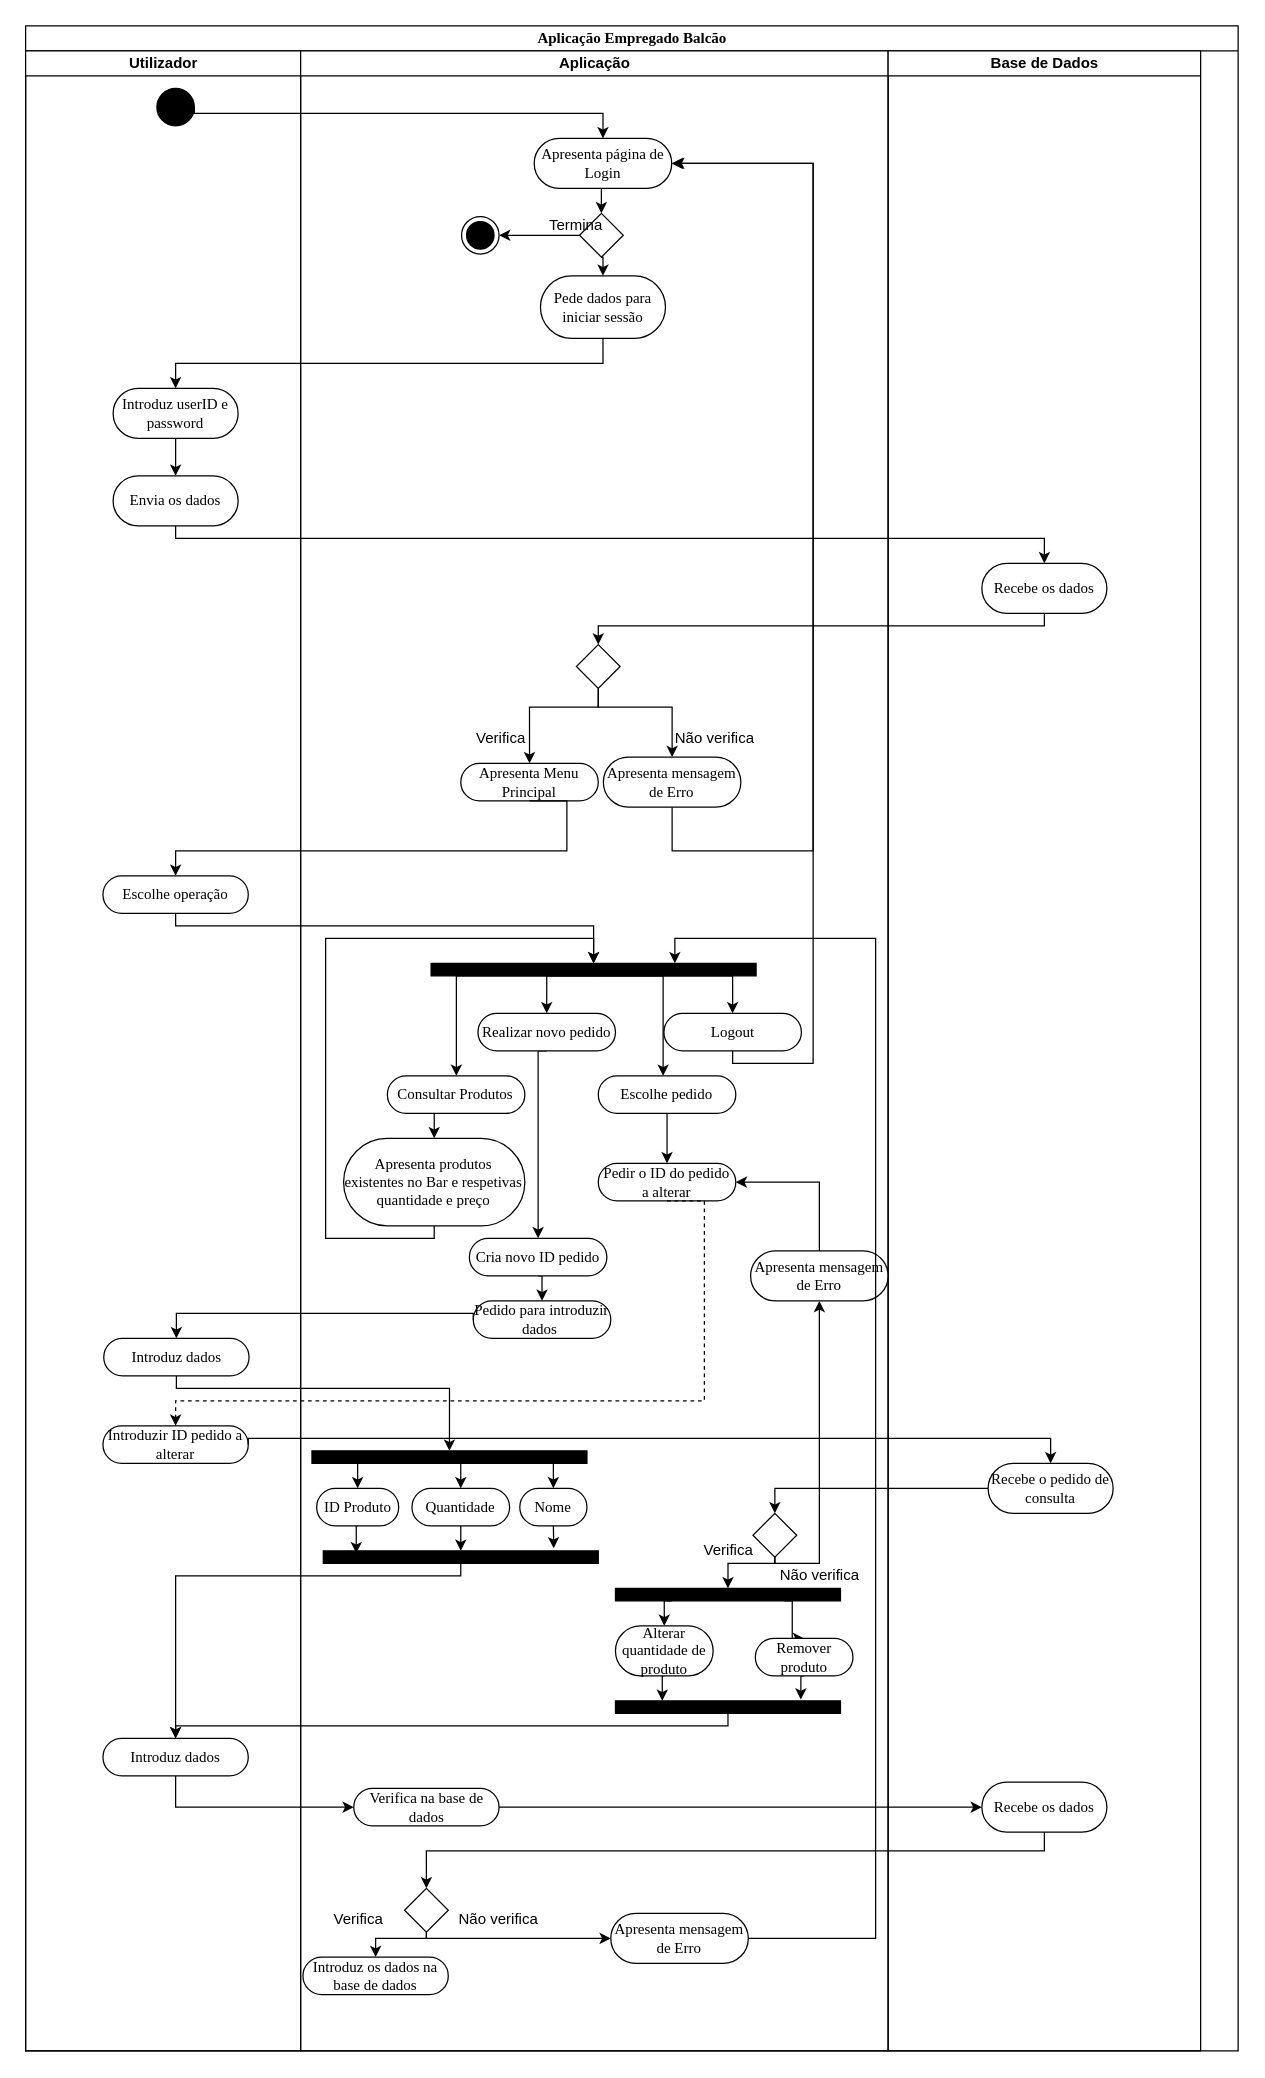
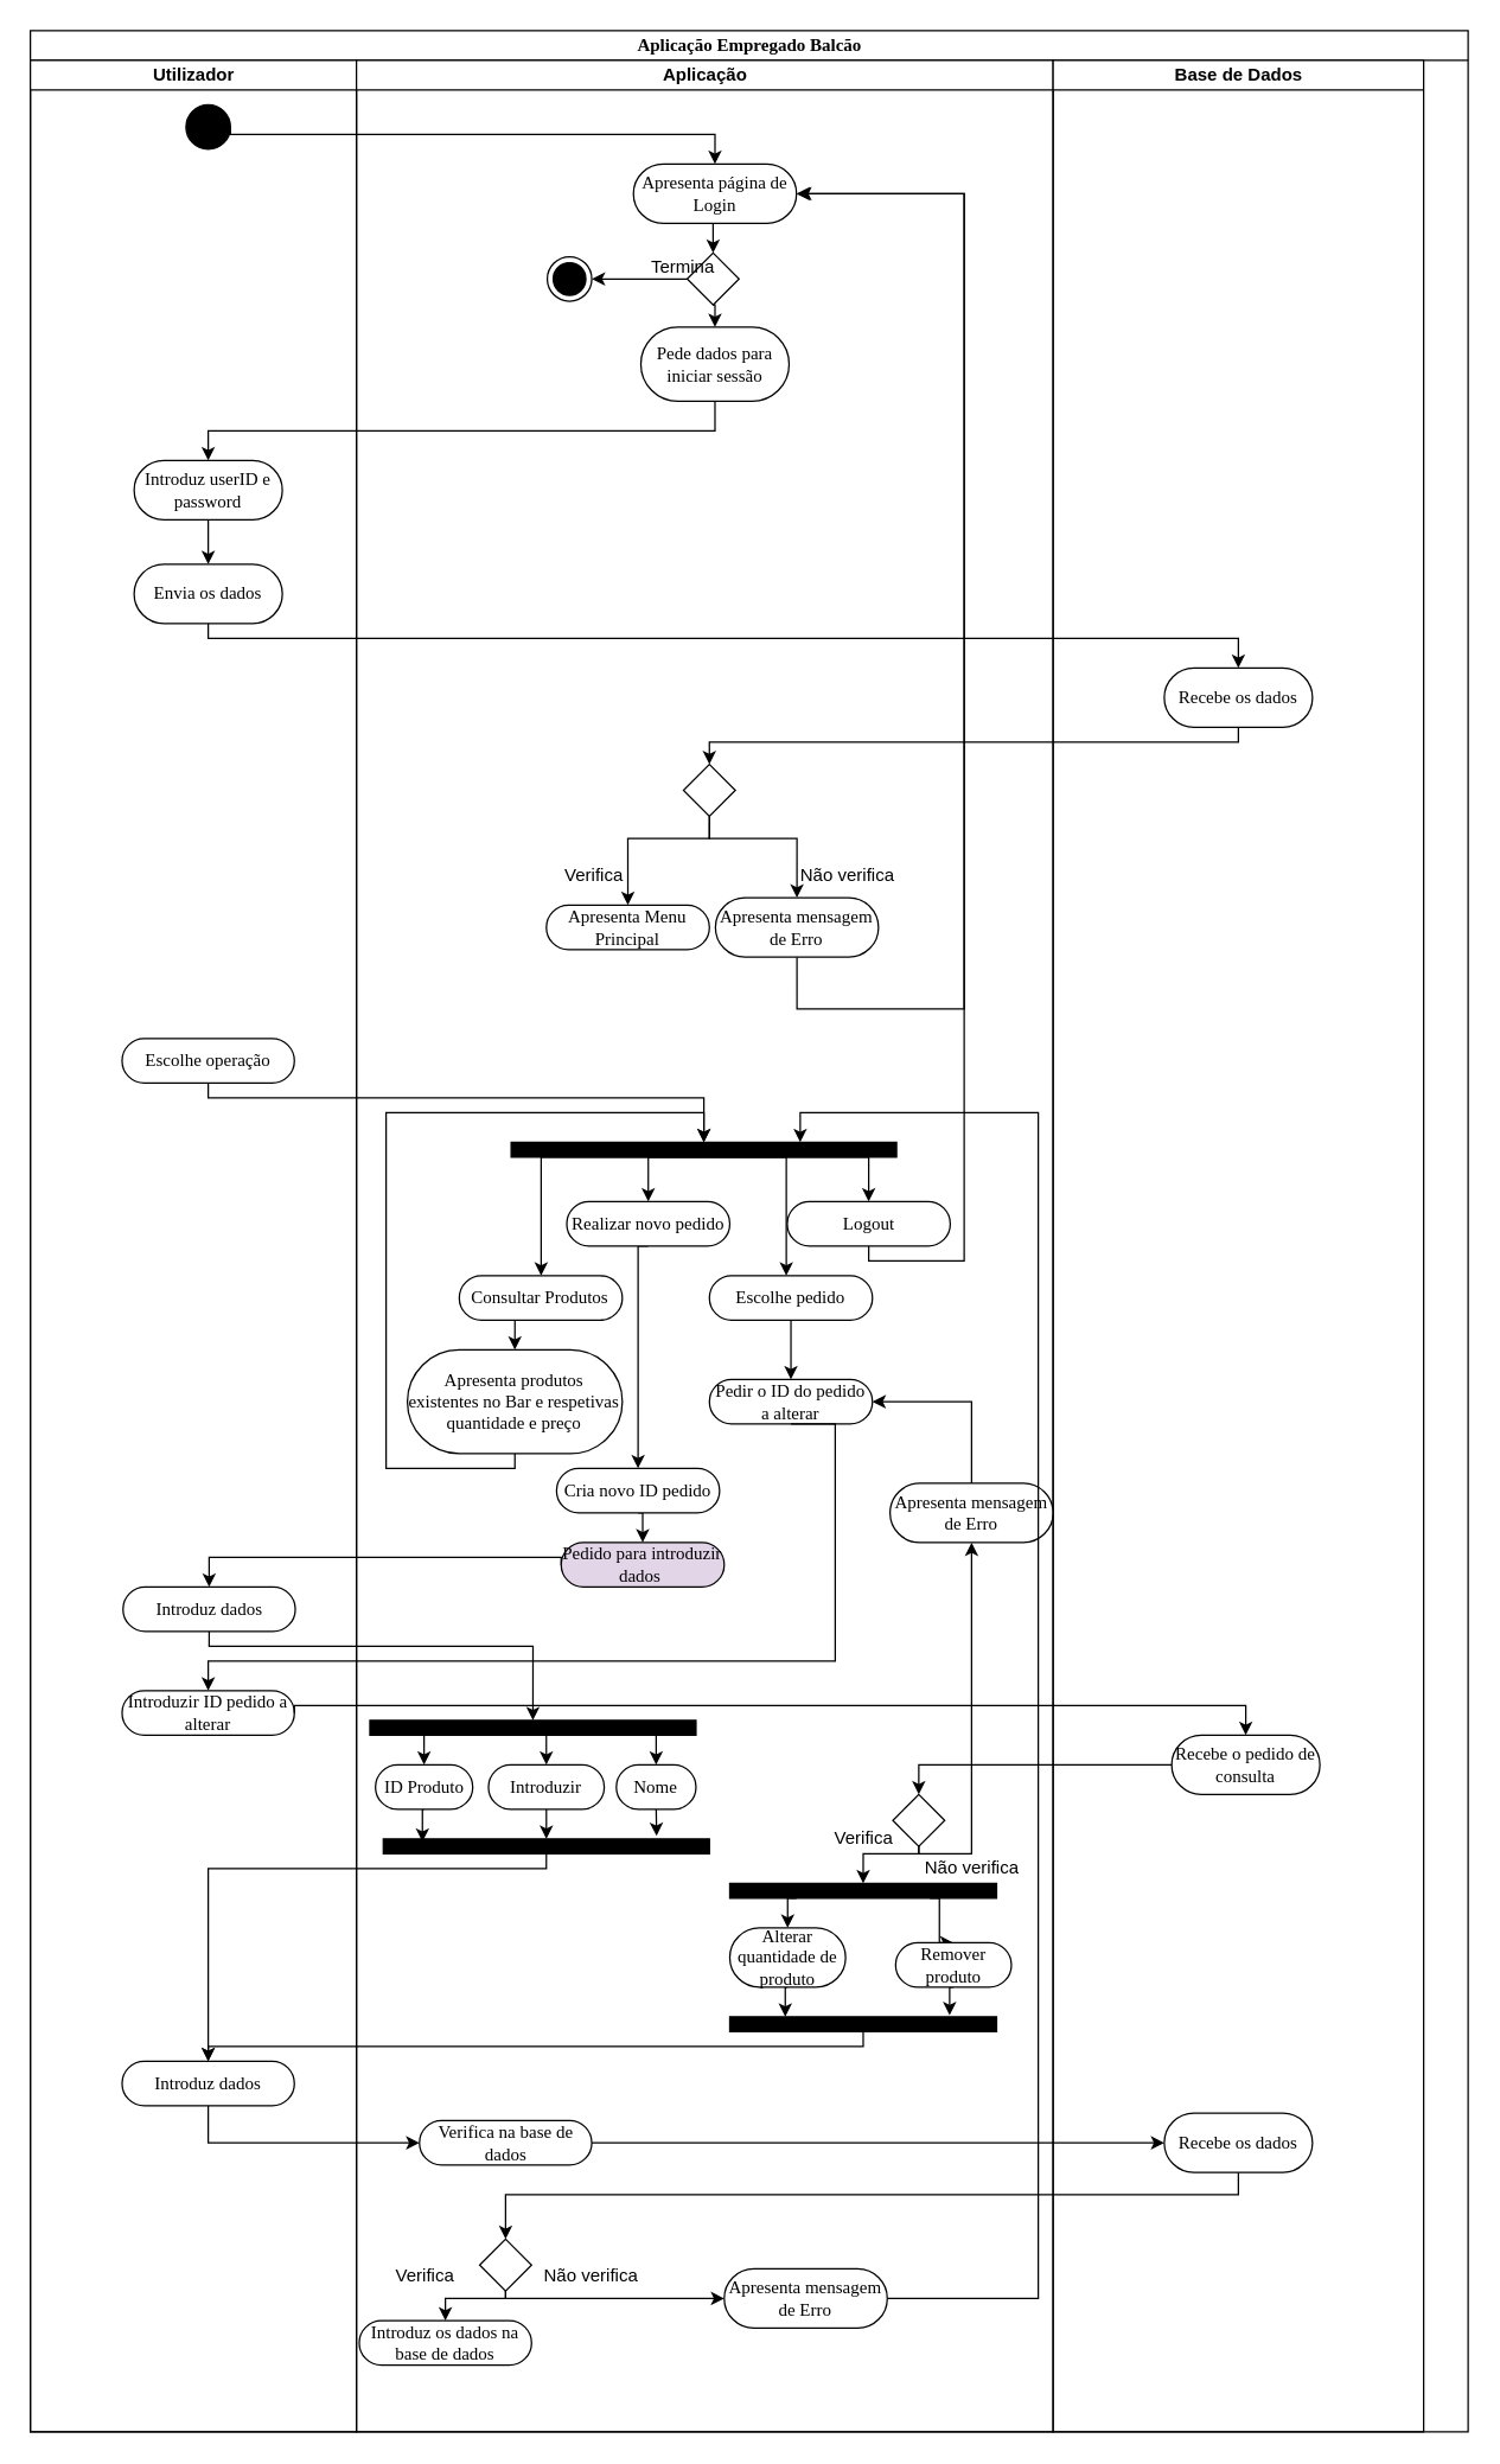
- <mxCell id="87" style="edgeStyle=orthogonalEdgeStyle;rounded=0;orthogonalLoop=1;jettySize=auto;html=1;exitX=0.5;exitY=1;exitDx=0;exitDy=0;entryX=0.5;entryY=0;entryDx=0;entryDy=0;" edge="1" parent="2" source="16" target="8"><mxGeometry relative="1" as="geometry"><Array as="points"><mxPoint x="433" y="660" /><mxPoint x="120" y="660" /></Array></mxGeometry></mxCell>
- <mxCell id="52" value="Pedido para introduzir dados&amp;nbsp;" style="rounded=1;whiteSpace=wrap;html=1;shadow=0;comic=0;labelBackgroundColor=none;strokeWidth=1;fontFamily=Verdana;fontSize=12;align=center;arcSize=50;" vertex="1" parent="12"><mxGeometry x="138.13" y="1000" width="110" height="30" as="geometry" /></mxCell>
+ <mxCell id="52" value="Pedido para introduzir dados&amp;nbsp;" style="rounded=1;whiteSpace=wrap;html=1;shadow=0;comic=0;labelBackgroundColor=none;strokeWidth=1;fontFamily=Verdana;fontSize=12;align=center;arcSize=50;fillColor=#e1d5e7;" vertex="1" parent="12"><mxGeometry x="138.13" y="1000" width="110" height="30" as="geometry" /></mxCell>
- <mxCell id="89" style="edgeStyle=orthogonalEdgeStyle;rounded=0;orthogonalLoop=1;jettySize=auto;html=1;exitX=0.5;exitY=1;exitDx=0;exitDy=0;dashed=1;" edge="1" parent="2" source="53" target="10"><mxGeometry relative="1" as="geometry"><Array as="points"><mxPoint x="543" y="940" /><mxPoint x="543" y="1100" /><mxPoint x="120" y="1100" /></Array></mxGeometry></mxCell>
+ <mxCell id="89" style="edgeStyle=orthogonalEdgeStyle;rounded=0;orthogonalLoop=1;jettySize=auto;html=1;exitX=0.5;exitY=1;exitDx=0;exitDy=0;" edge="1" parent="2" source="53" target="10"><mxGeometry relative="1" as="geometry"><Array as="points"><mxPoint x="543" y="940" /><mxPoint x="543" y="1100" /><mxPoint x="120" y="1100" /></Array></mxGeometry></mxCell>
- <mxCell id="47" value="Quantidade" style="rounded=1;whiteSpace=wrap;html=1;shadow=0;comic=0;labelBackgroundColor=none;strokeWidth=1;fontFamily=Verdana;fontSize=12;align=center;arcSize=50;" vertex="1" parent="12"><mxGeometry x="89.07" y="1150" width="78.12" height="30" as="geometry" /></mxCell>
+ <mxCell id="47" value="Introduzir" style="rounded=1;whiteSpace=wrap;html=1;shadow=0;comic=0;labelBackgroundColor=none;strokeWidth=1;fontFamily=Verdana;fontSize=12;align=center;arcSize=50;" vertex="1" parent="12"><mxGeometry x="89.07" y="1150" width="78.12" height="30" as="geometry" /></mxCell>
